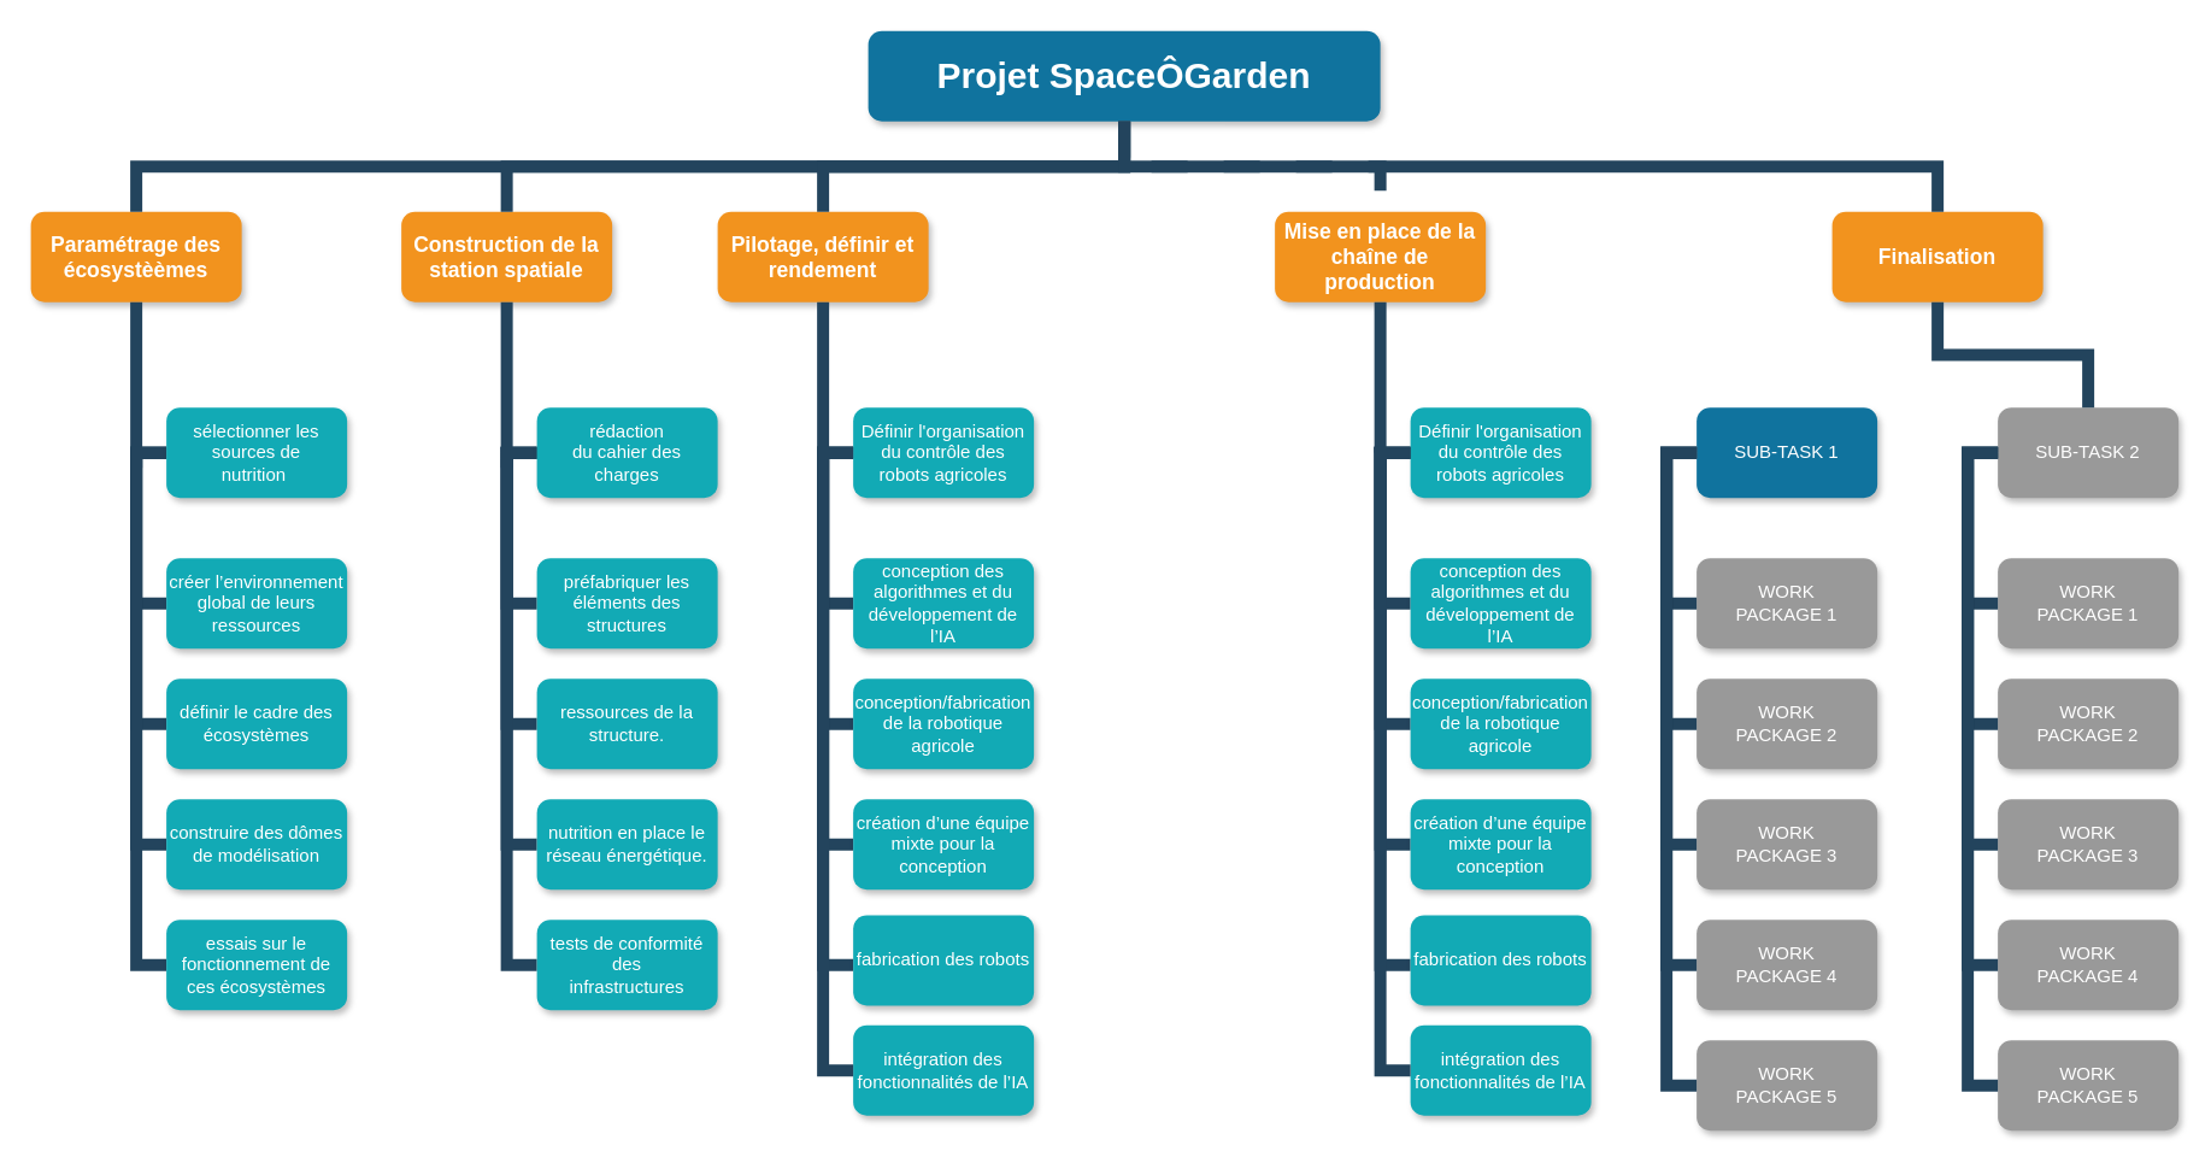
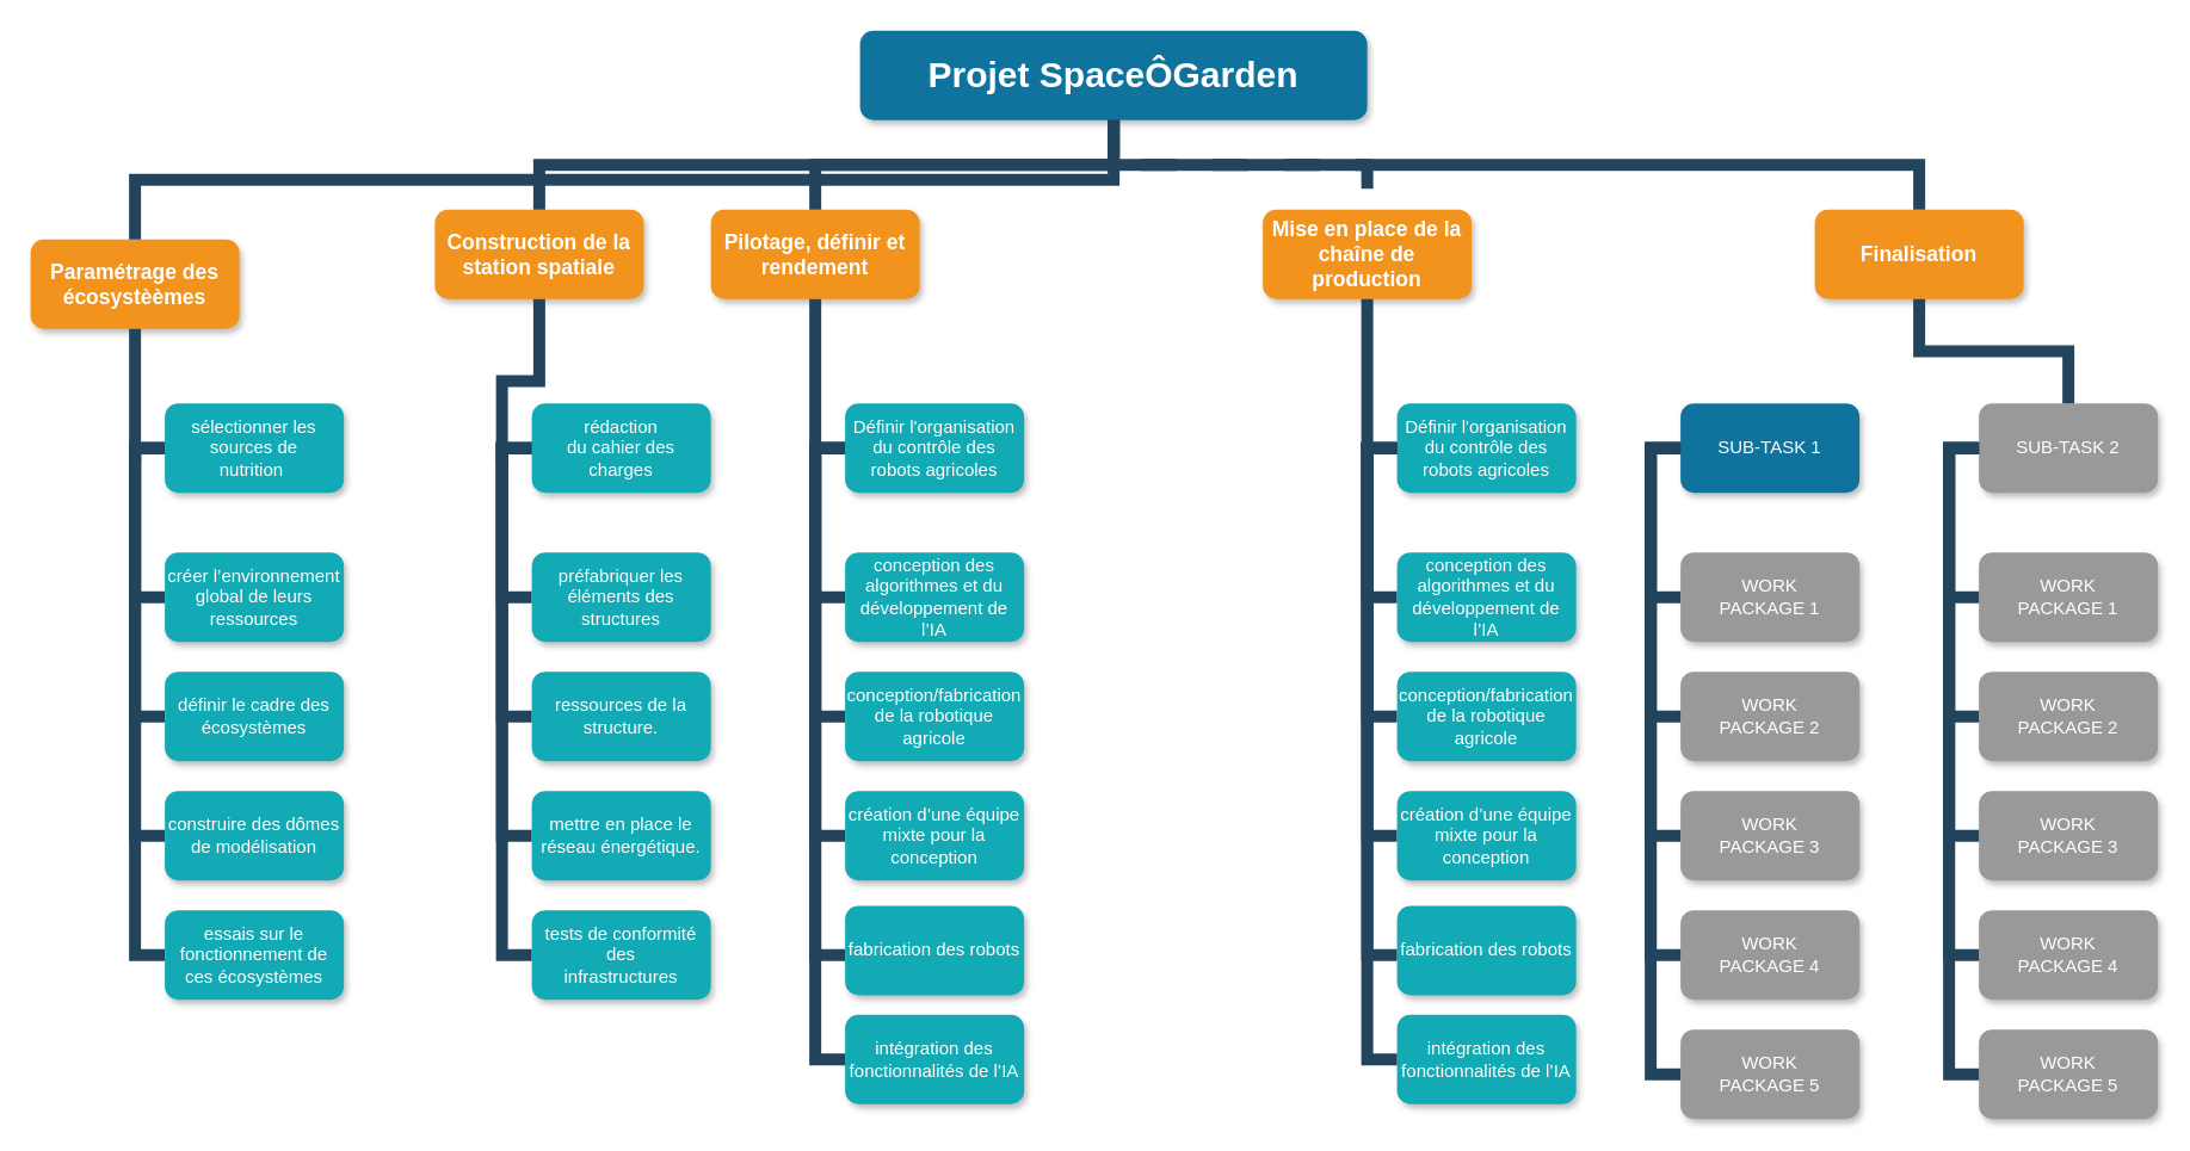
- <mxCell id="3" value="Paramétrage des écosystèèmes" style="whiteSpace=wrap;rounded=1;fillColor=#F2931E;strokeColor=none;shadow=1;fontColor=#FFFFFF;fontStyle=1;fontSize=14" vertex="1" parent="1"><mxGeometry x="20" y="140" width="140" height="60" as="geometry" /></mxCell>
+ <mxCell id="3" value="Paramétrage des écosystèèmes" style="whiteSpace=wrap;rounded=1;fillColor=#F2931E;strokeColor=none;shadow=1;fontColor=#FFFFFF;fontStyle=1;fontSize=14" vertex="1" parent="1"><mxGeometry x="20" y="160" width="140" height="60" as="geometry" /></mxCell>
- <mxCell id="4" value="Construction de la station spatiale" style="whiteSpace=wrap;rounded=1;fillColor=#F2931E;strokeColor=none;shadow=1;fontColor=#FFFFFF;fontStyle=1;fontSize=14" vertex="1" parent="1"><mxGeometry x="266" y="140" width="140" height="60" as="geometry" /></mxCell>
+ <mxCell id="4" value="Construction de la station spatiale" style="whiteSpace=wrap;rounded=1;fillColor=#F2931E;strokeColor=none;shadow=1;fontColor=#FFFFFF;fontStyle=1;fontSize=14" vertex="1" parent="1"><mxGeometry x="291" y="140" width="140" height="60" as="geometry" /></mxCell>
- <mxCell id="56" value="nutrition en place le réseau énergétique." style="whiteSpace=wrap;rounded=1;fillColor=#12AAB5;strokeColor=none;shadow=1;fontColor=#FFFFFF;" vertex="1" parent="1"><mxGeometry x="356" y="530" width="120" height="60" as="geometry" /></mxCell>
+ <mxCell id="56" value="mettre en place le réseau énergétique." style="whiteSpace=wrap;rounded=1;fillColor=#12AAB5;strokeColor=none;shadow=1;fontColor=#FFFFFF;" vertex="1" parent="1"><mxGeometry x="356" y="530" width="120" height="60" as="geometry" /></mxCell>
